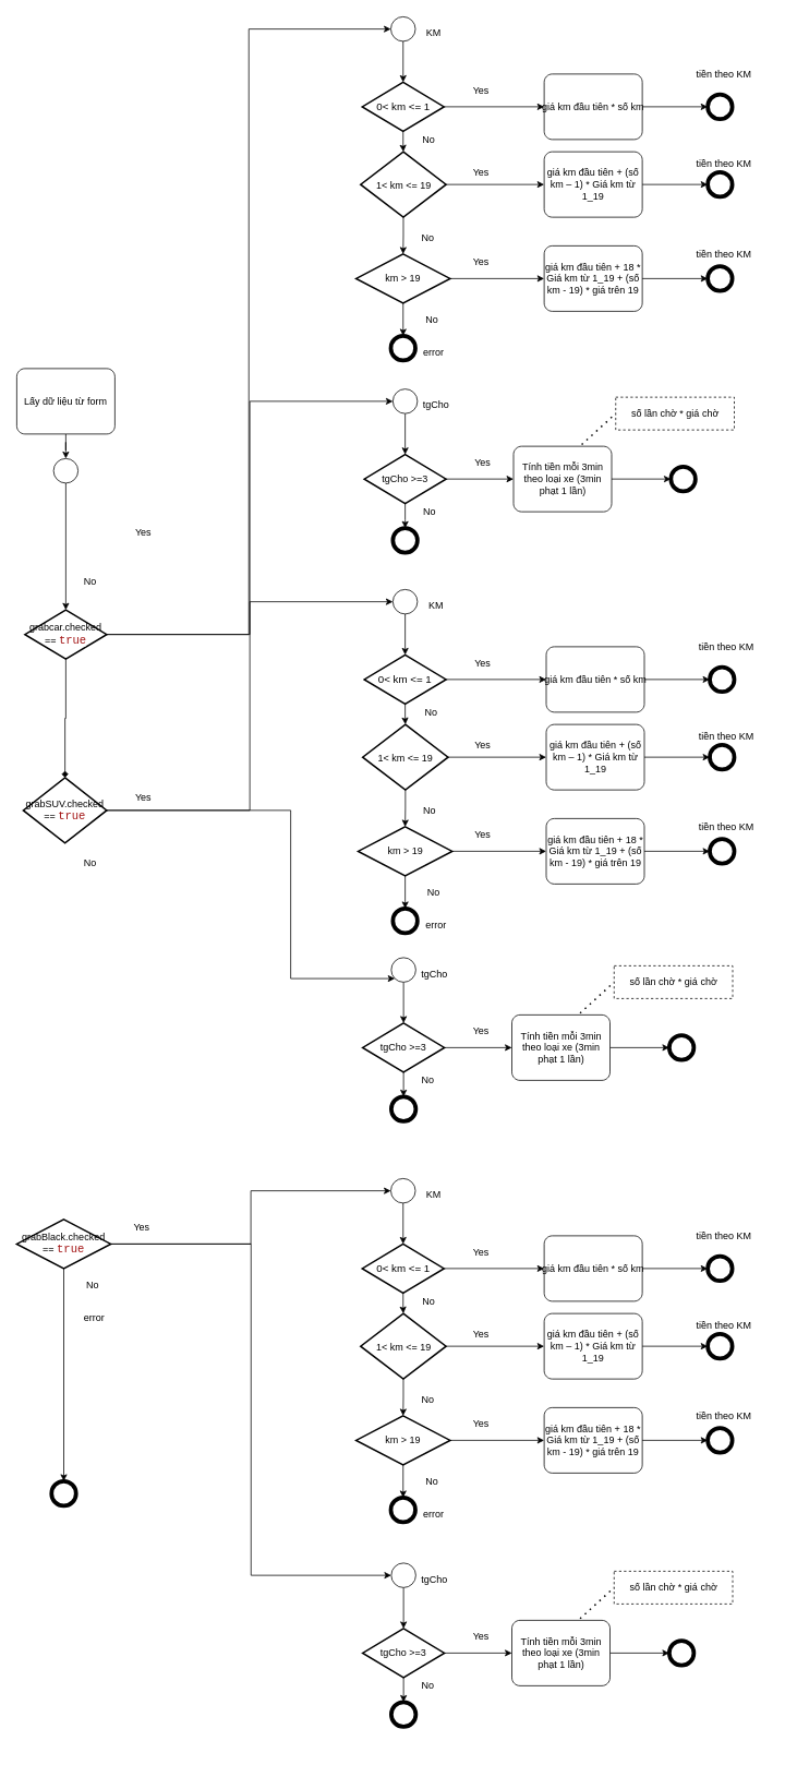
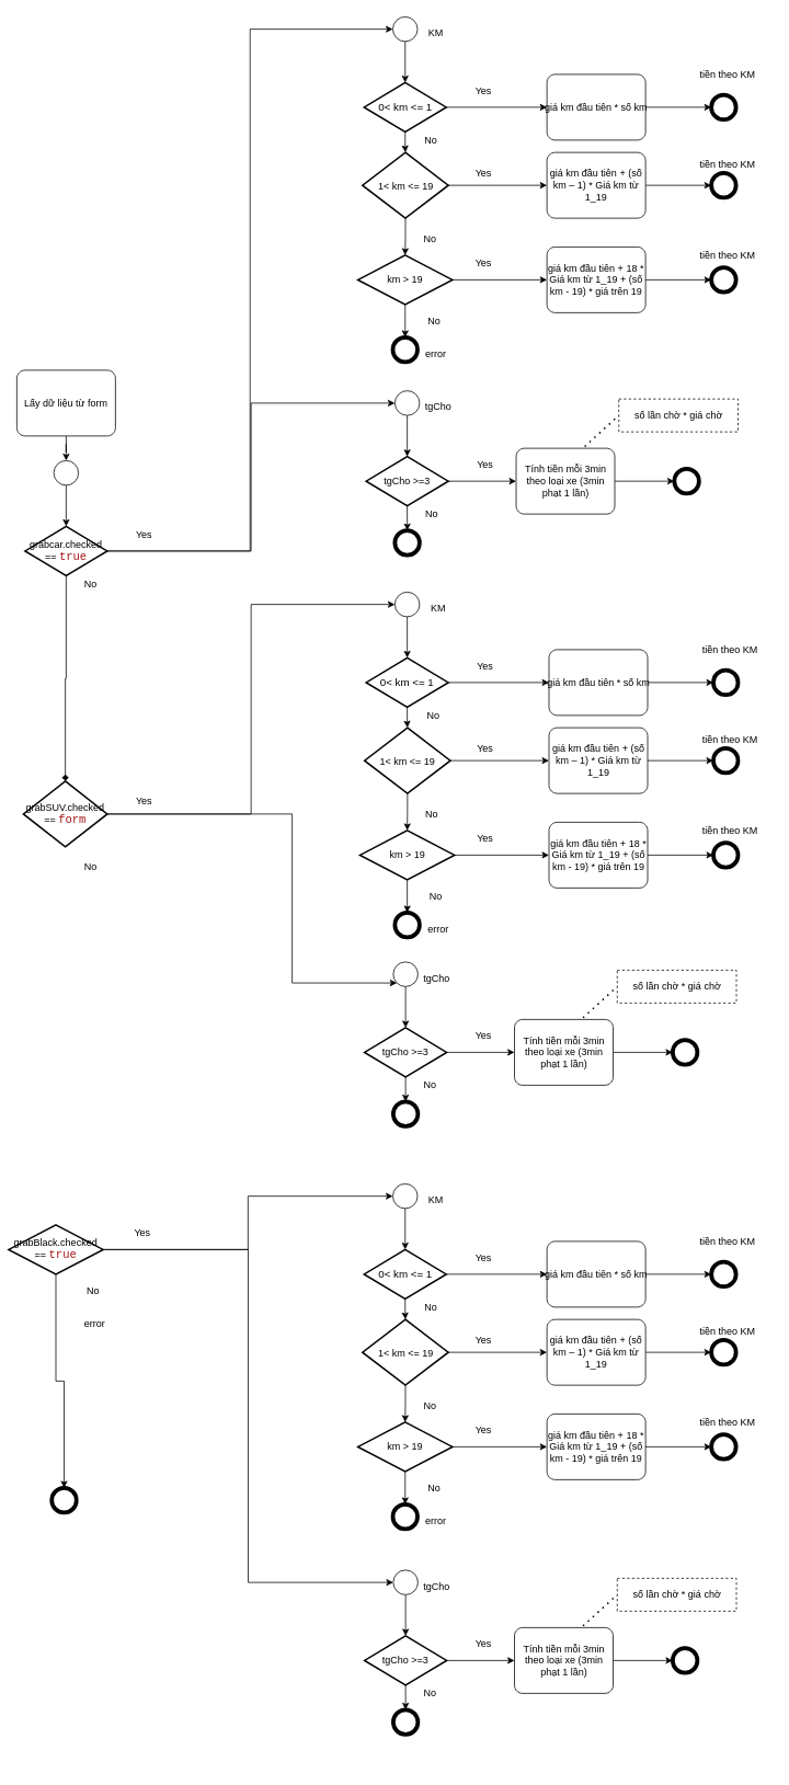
- <mxCell id="7" value="grabcar.checked == &lt;font face=&quot;consolas, courier new, monospace&quot; color=&quot;#a31515&quot;&gt;&lt;span style=&quot;font-size: 14px; background-color: rgb(255, 255, 255);&quot;&gt;true&lt;/span&gt;&lt;/font&gt;" style="strokeWidth=2;html=1;shape=mxgraph.flowchart.decision;whiteSpace=wrap;" vertex="1" parent="1"><mxGeometry x="30" y="745" width="100" height="60" as="geometry" /></mxCell>
+ <mxCell id="7" value="grabcar.checked == &lt;font face=&quot;consolas, courier new, monospace&quot; color=&quot;#a31515&quot;&gt;&lt;span style=&quot;font-size: 14px; background-color: rgb(255, 255, 255);&quot;&gt;true&lt;/span&gt;&lt;/font&gt;" style="strokeWidth=2;html=1;shape=mxgraph.flowchart.decision;whiteSpace=wrap;" vertex="1" parent="1"><mxGeometry x="30" y="640" width="100" height="60" as="geometry" /></mxCell>
- <mxCell id="10" value="grabSUV.checked ==&amp;nbsp;&lt;font face=&quot;consolas, courier new, monospace&quot; color=&quot;#a31515&quot;&gt;&lt;span style=&quot;font-size: 14px; background-color: rgb(255, 255, 255);&quot;&gt;true&lt;/span&gt;&lt;/font&gt;" style="strokeWidth=2;html=1;shape=mxgraph.flowchart.decision;whiteSpace=wrap;" vertex="1" parent="1"><mxGeometry x="28" y="950" width="102" height="80" as="geometry" /></mxCell>
+ <mxCell id="10" value="grabSUV.checked ==&amp;nbsp;&lt;font face=&quot;consolas, courier new, monospace&quot; color=&quot;#a31515&quot;&gt;&lt;span style=&quot;font-size: 14px; background-color: rgb(255, 255, 255);&quot;&gt;form&lt;/span&gt;&lt;/font&gt;" style="strokeWidth=2;html=1;shape=mxgraph.flowchart.decision;whiteSpace=wrap;" vertex="1" parent="1"><mxGeometry x="28" y="950" width="102" height="80" as="geometry" /></mxCell>
- <mxCell id="14" value="grabBlack.checked ==&amp;nbsp;&lt;font face=&quot;consolas, courier new, monospace&quot; color=&quot;#a31515&quot;&gt;&lt;span style=&quot;font-size: 14px; background-color: rgb(255, 255, 255);&quot;&gt;true&lt;/span&gt;&lt;/font&gt;" style="strokeWidth=2;html=1;shape=mxgraph.flowchart.decision;whiteSpace=wrap;" vertex="1" parent="1"><mxGeometry x="20" y="1490" width="115" height="60" as="geometry" /></mxCell>
+ <mxCell id="14" value="grabBlack.checked ==&amp;nbsp;&lt;font face=&quot;consolas, courier new, monospace&quot; color=&quot;#a31515&quot;&gt;&lt;span style=&quot;font-size: 14px; background-color: rgb(255, 255, 255);&quot;&gt;true&lt;/span&gt;&lt;/font&gt;" style="strokeWidth=2;html=1;shape=mxgraph.flowchart.decision;whiteSpace=wrap;" vertex="1" parent="1"><mxGeometry x="10" y="1490" width="115" height="60" as="geometry" /></mxCell>
